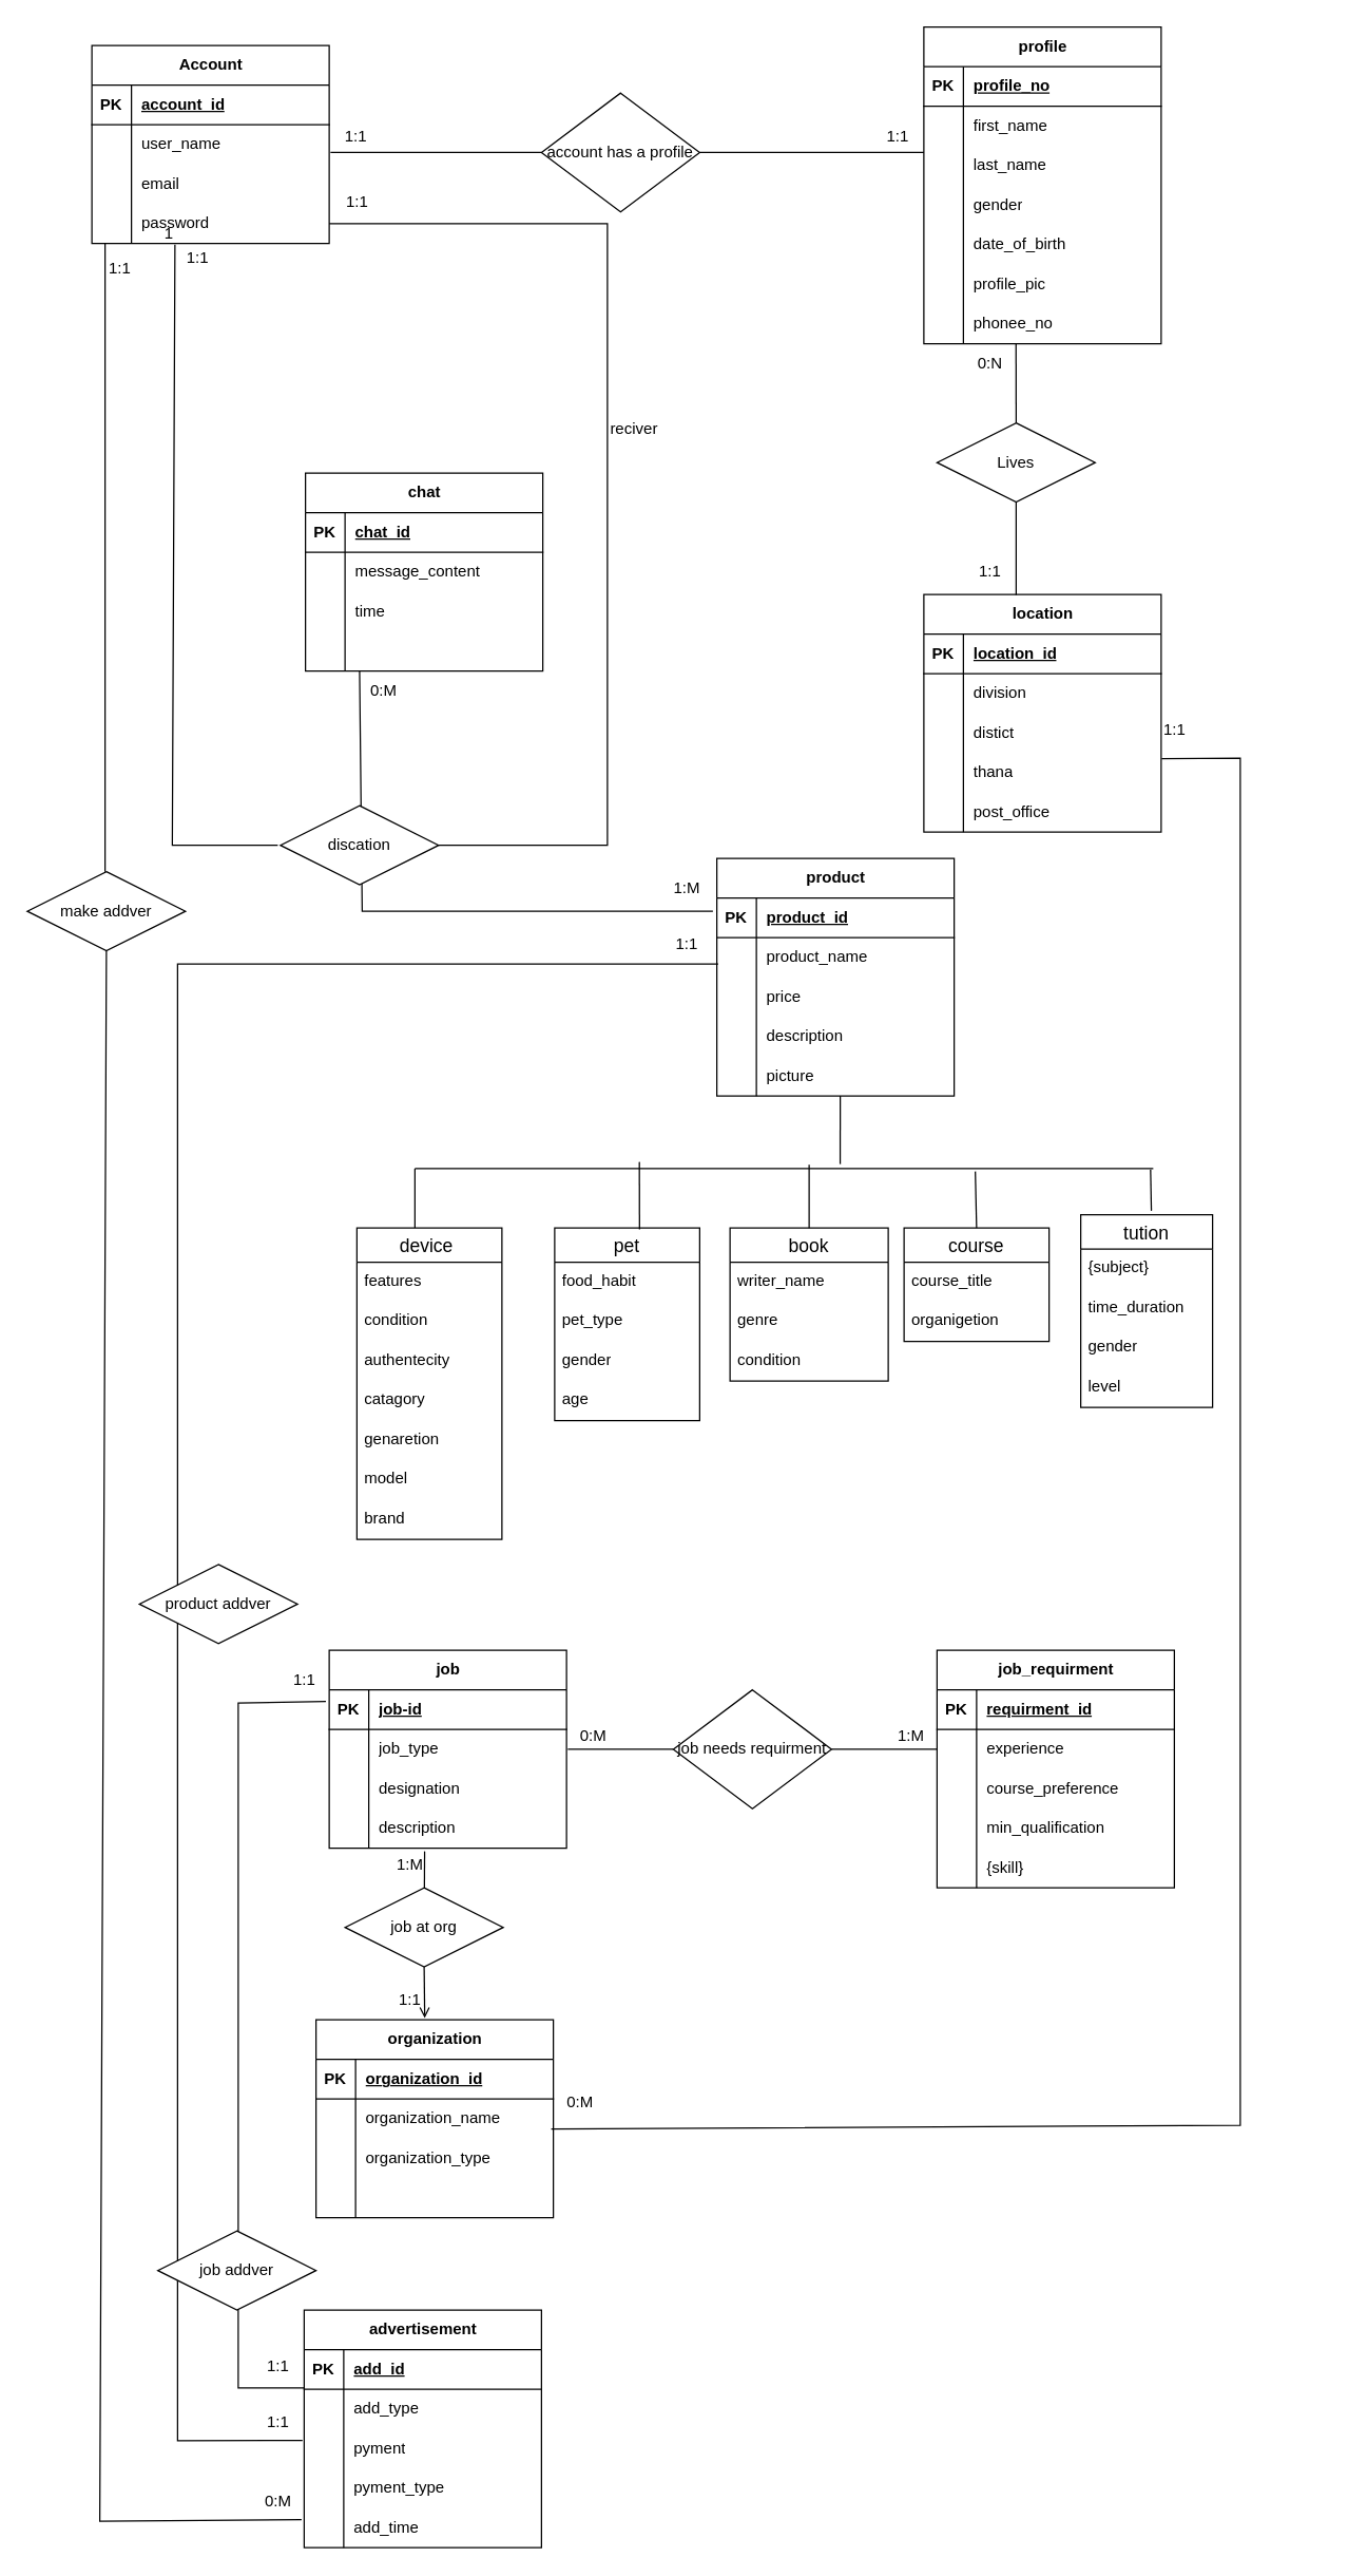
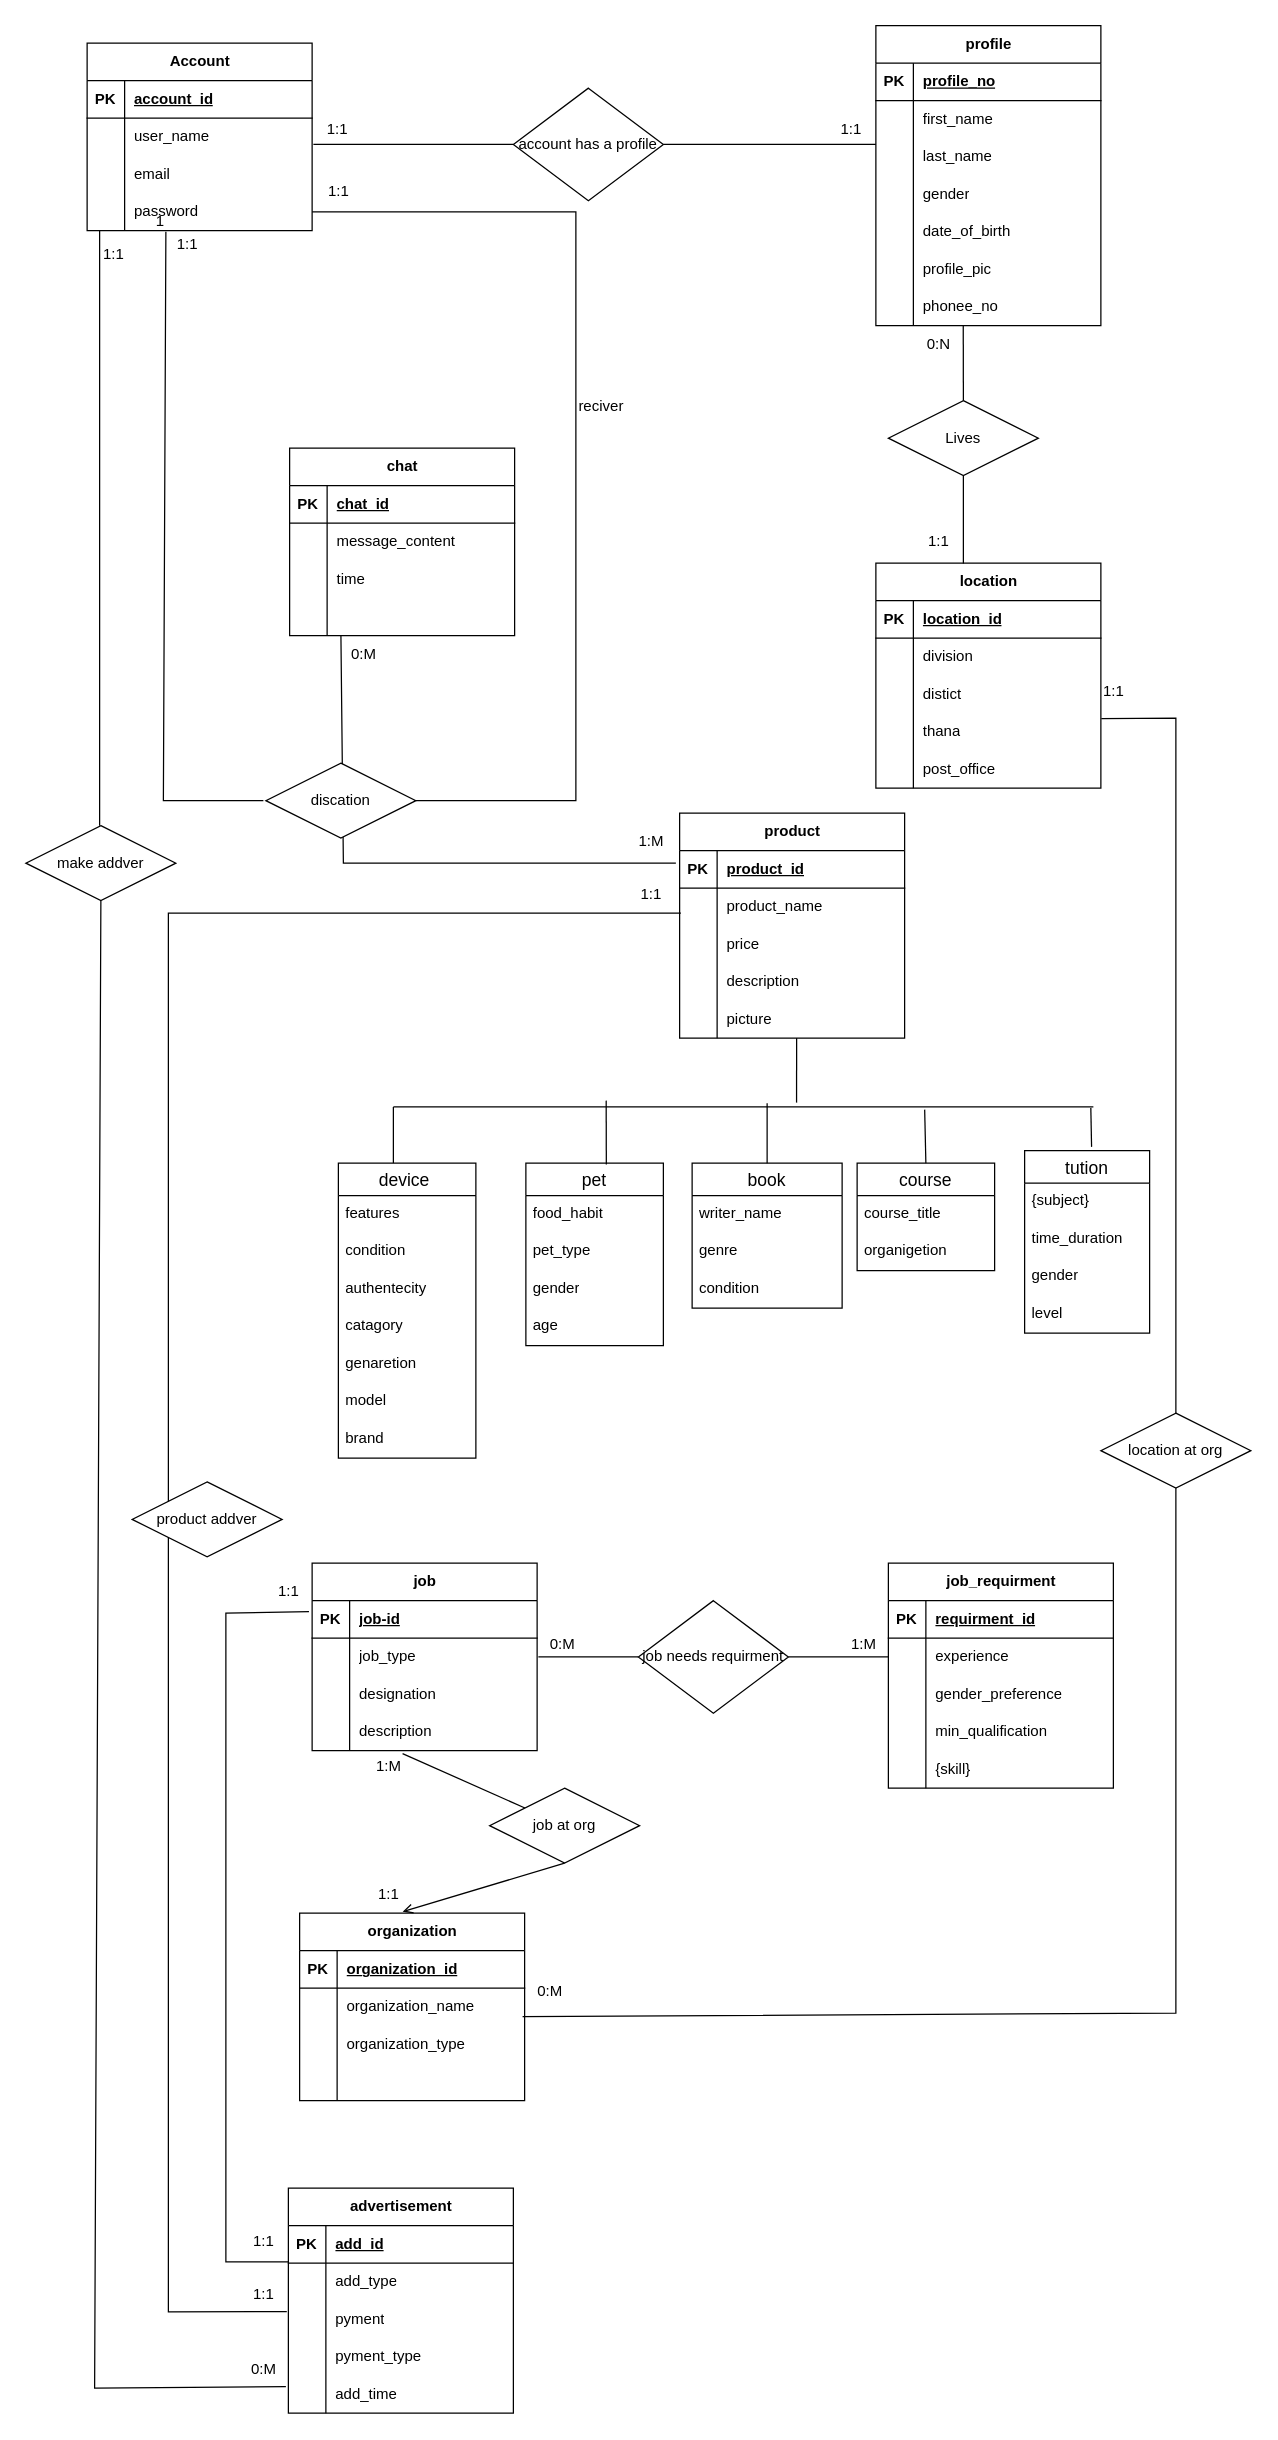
+ <mxCell id="164" value="location at org" style="shape=rhombus;perimeter=rhombusPerimeter;whiteSpace=wrap;html=1;align=center;" vertex="1" parent="1"><mxGeometry x="880" y="1130" width="120" height="60" as="geometry" /></mxCell>
- <mxCell id="135" value="course_preference" style="shape=partialRectangle;connectable=0;fillColor=none;top=0;left=0;bottom=0;right=0;align=left;spacingLeft=6;overflow=hidden;whiteSpace=wrap;html=1;" vertex="1" parent="133"><mxGeometry x="30" width="150" height="30" as="geometry"><mxRectangle width="150" height="30" as="alternateBounds" /></mxGeometry></mxCell>
+ <mxCell id="135" value="gender_preference" style="shape=partialRectangle;connectable=0;fillColor=none;top=0;left=0;bottom=0;right=0;align=left;spacingLeft=6;overflow=hidden;whiteSpace=wrap;html=1;" vertex="1" parent="133"><mxGeometry x="30" width="150" height="30" as="geometry"><mxRectangle width="150" height="30" as="alternateBounds" /></mxGeometry></mxCell>
- <mxCell id="161" value="job at org" style="shape=rhombus;perimeter=rhombusPerimeter;whiteSpace=wrap;html=1;align=center;" vertex="1" parent="1"><mxGeometry x="261" y="1430" width="120" height="60" as="geometry" /></mxCell>
+ <mxCell id="161" value="job at org" style="shape=rhombus;perimeter=rhombusPerimeter;whiteSpace=wrap;html=1;align=center;" vertex="1" parent="1"><mxGeometry x="391" y="1430" width="120" height="60" as="geometry" /></mxCell>
- <mxCell id="195" value="job addver" style="shape=rhombus;perimeter=rhombusPerimeter;whiteSpace=wrap;html=1;align=center;" vertex="1" parent="1"><mxGeometry x="119" y="1690" width="120" height="60" as="geometry" /></mxCell>
